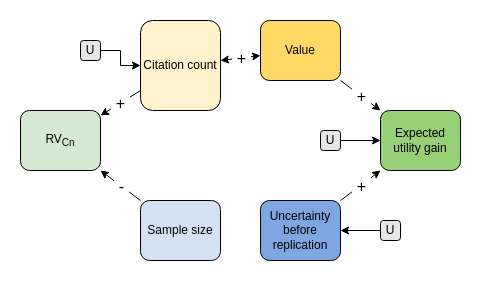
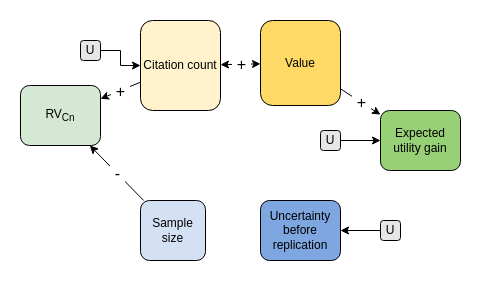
- <mxCell id="4" value="Value" style="rounded=1;whiteSpace=wrap;html=1;fillColor=#FFD966;" parent="1" vertex="1"><mxGeometry x="260" y="20" width="80" height="60" as="geometry" /></mxCell>
+ <mxCell id="4" value="Value" style="rounded=1;whiteSpace=wrap;html=1;fillColor=#FFD966;" parent="1" vertex="1"><mxGeometry x="260" y="20" width="80" height="85" as="geometry" /></mxCell>
- <mxCell id="5" value="RV&lt;sub&gt;Cn&lt;/sub&gt;" style="rounded=1;whiteSpace=wrap;html=1;fillColor=#D5E8D4;" parent="1" vertex="1"><mxGeometry x="20" y="110" width="80" height="60" as="geometry" /></mxCell>
+ <mxCell id="5" value="RV&lt;sub&gt;Cn&lt;/sub&gt;" style="rounded=1;whiteSpace=wrap;html=1;fillColor=#D5E8D4;" parent="1" vertex="1"><mxGeometry x="20" y="85" width="80" height="60" as="geometry" /></mxCell>
- <mxCell id="8" value="" style="endArrow=classic;html=1;" parent="1" source="3" target="2" edge="1"><mxGeometry relative="1" as="geometry"><mxPoint x="200" y="150" as="sourcePoint" /><mxPoint x="300" y="150" as="targetPoint" /></mxGeometry></mxCell>
- <mxCell id="9" value="&lt;span style=&quot;font-size: 16px&quot;&gt;&amp;nbsp;+&amp;nbsp;&lt;/span&gt;" style="edgeLabel;resizable=0;html=1;align=center;verticalAlign=middle;" parent="8" connectable="0" vertex="1"><mxGeometry relative="1" as="geometry" /></mxCell>
- <mxCell id="7" value="Sample size" style="rounded=1;whiteSpace=wrap;html=1;fillColor=#D4E1F5;" parent="1" vertex="1"><mxGeometry x="140" y="200" width="80" height="60" as="geometry" /></mxCell>
+ <mxCell id="7" value="Sample size" style="rounded=1;whiteSpace=wrap;html=1;fillColor=#D4E1F5;" parent="1" vertex="1"><mxGeometry x="140" y="200" width="65" height="60" as="geometry" /></mxCell>
